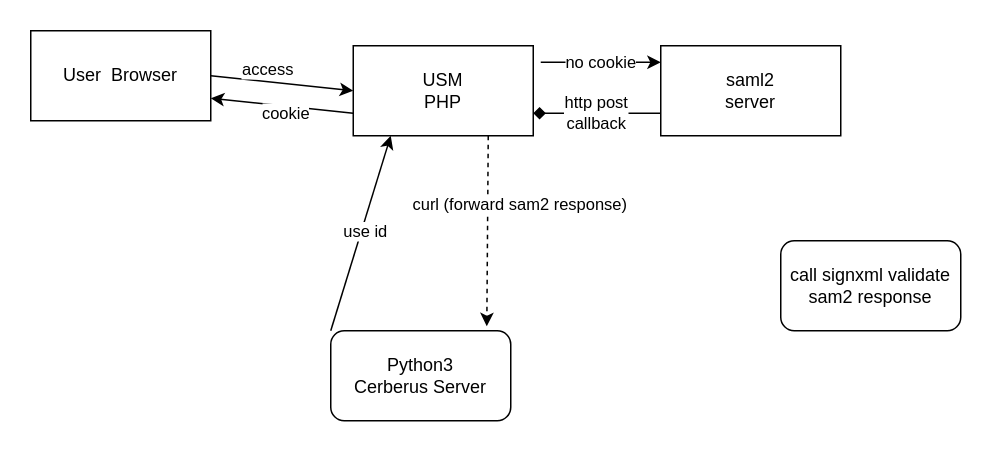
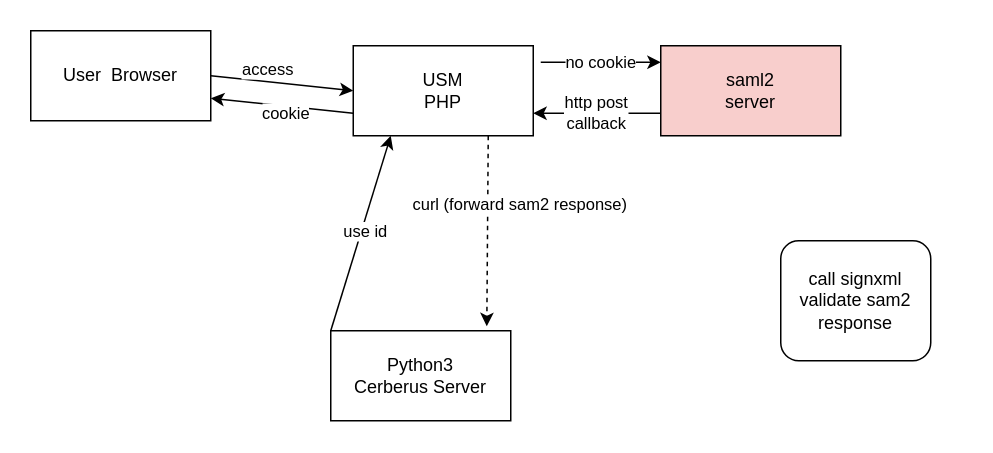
- <mxCell id="7" value="saml2&lt;br&gt;server" style="rounded=0;whiteSpace=wrap;html=1;" vertex="1" parent="1"><mxGeometry x="440" y="30" width="120" height="60" as="geometry" /></mxCell>
+ <mxCell id="7" value="saml2&lt;br&gt;server" style="rounded=0;whiteSpace=wrap;html=1;fillColor=#f8cecc;" vertex="1" parent="1"><mxGeometry x="440" y="30" width="120" height="60" as="geometry" /></mxCell>
- <mxCell id="9" value="http post&lt;br&gt;callback" style="endArrow=diamond;html=1;exitX=0;exitY=0.75;exitDx=0;exitDy=0;entryX=1;entryY=0.75;entryDx=0;entryDy=0;" edge="1" parent="1" source="7" target="3"><mxGeometry width="50" height="50" relative="1" as="geometry"><mxPoint x="430" y="70" as="sourcePoint" /><mxPoint x="360" y="75" as="targetPoint" /></mxGeometry></mxCell>
+ <mxCell id="9" value="http post&lt;br&gt;callback" style="endArrow=classic;html=1;exitX=0;exitY=0.75;exitDx=0;exitDy=0;entryX=1;entryY=0.75;entryDx=0;entryDy=0;" edge="1" parent="1" source="7" target="3"><mxGeometry width="50" height="50" relative="1" as="geometry"><mxPoint x="430" y="70" as="sourcePoint" /><mxPoint x="360" y="75" as="targetPoint" /></mxGeometry></mxCell>
- <mxCell id="11" value="call signxml validate sam2 response" style="rounded=1;whiteSpace=wrap;html=1;" vertex="1" parent="1"><mxGeometry x="520" y="160" width="120" height="60" as="geometry" /></mxCell>
+ <mxCell id="11" value="call signxml validate sam2 response" style="rounded=1;whiteSpace=wrap;html=1;" vertex="1" parent="1"><mxGeometry x="520" y="160" width="100" height="80" as="geometry" /></mxCell>
- <mxCell id="10" value="Python3&lt;br&gt;Cerberus Server" style="whiteSpace=wrap;html=1;rounded=1;" vertex="1" parent="1"><mxGeometry x="220" y="220" width="120" height="60" as="geometry" /></mxCell>
+ <mxCell id="10" value="Python3&lt;br&gt;Cerberus Server" style="rounded=0;whiteSpace=wrap;html=1;" vertex="1" parent="1"><mxGeometry x="220" y="220" width="120" height="60" as="geometry" /></mxCell>
